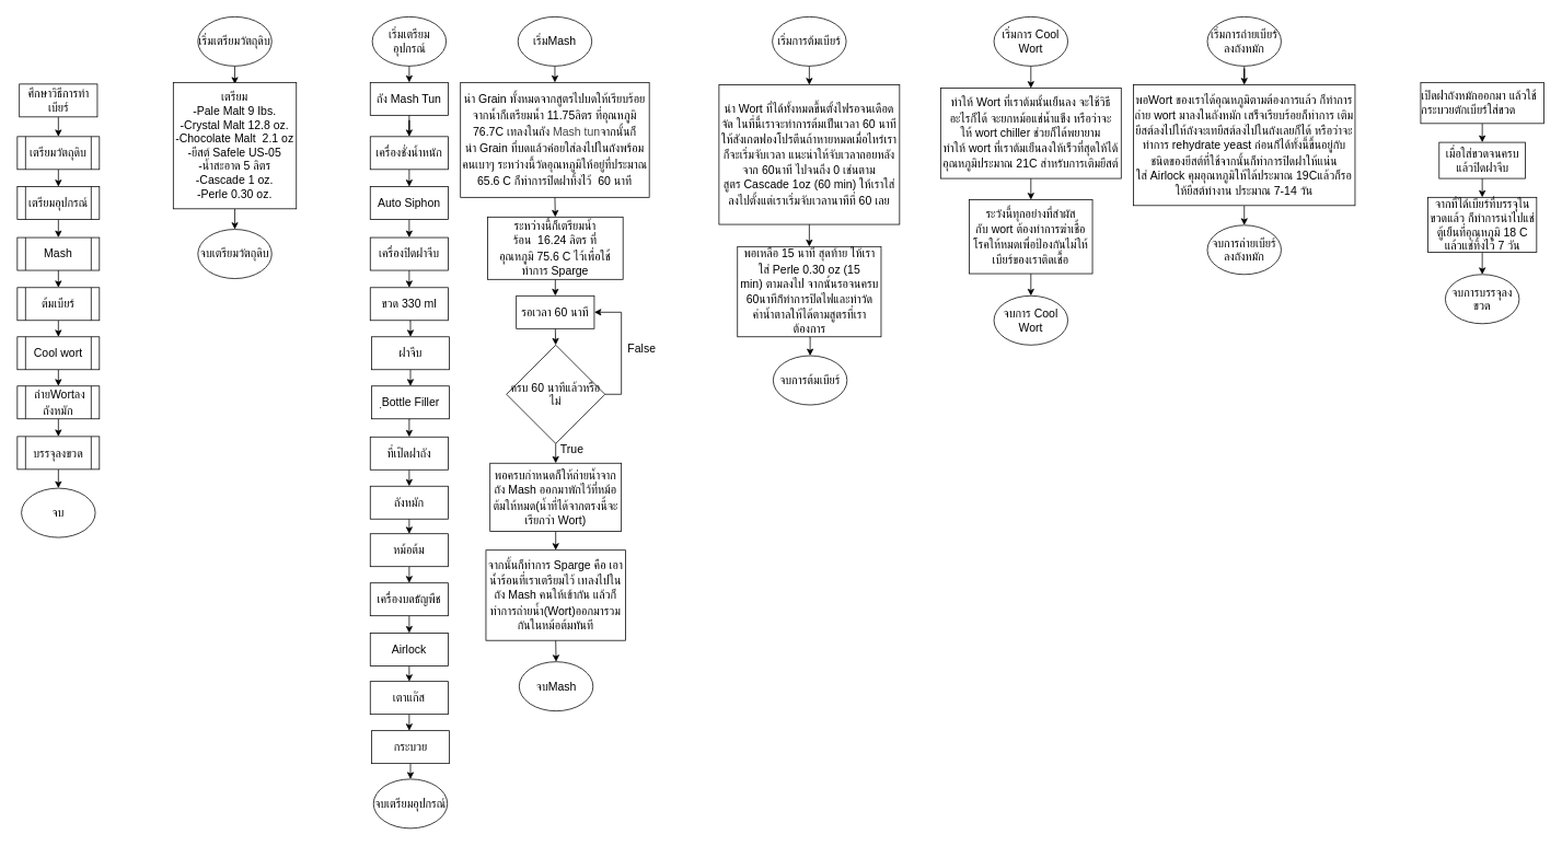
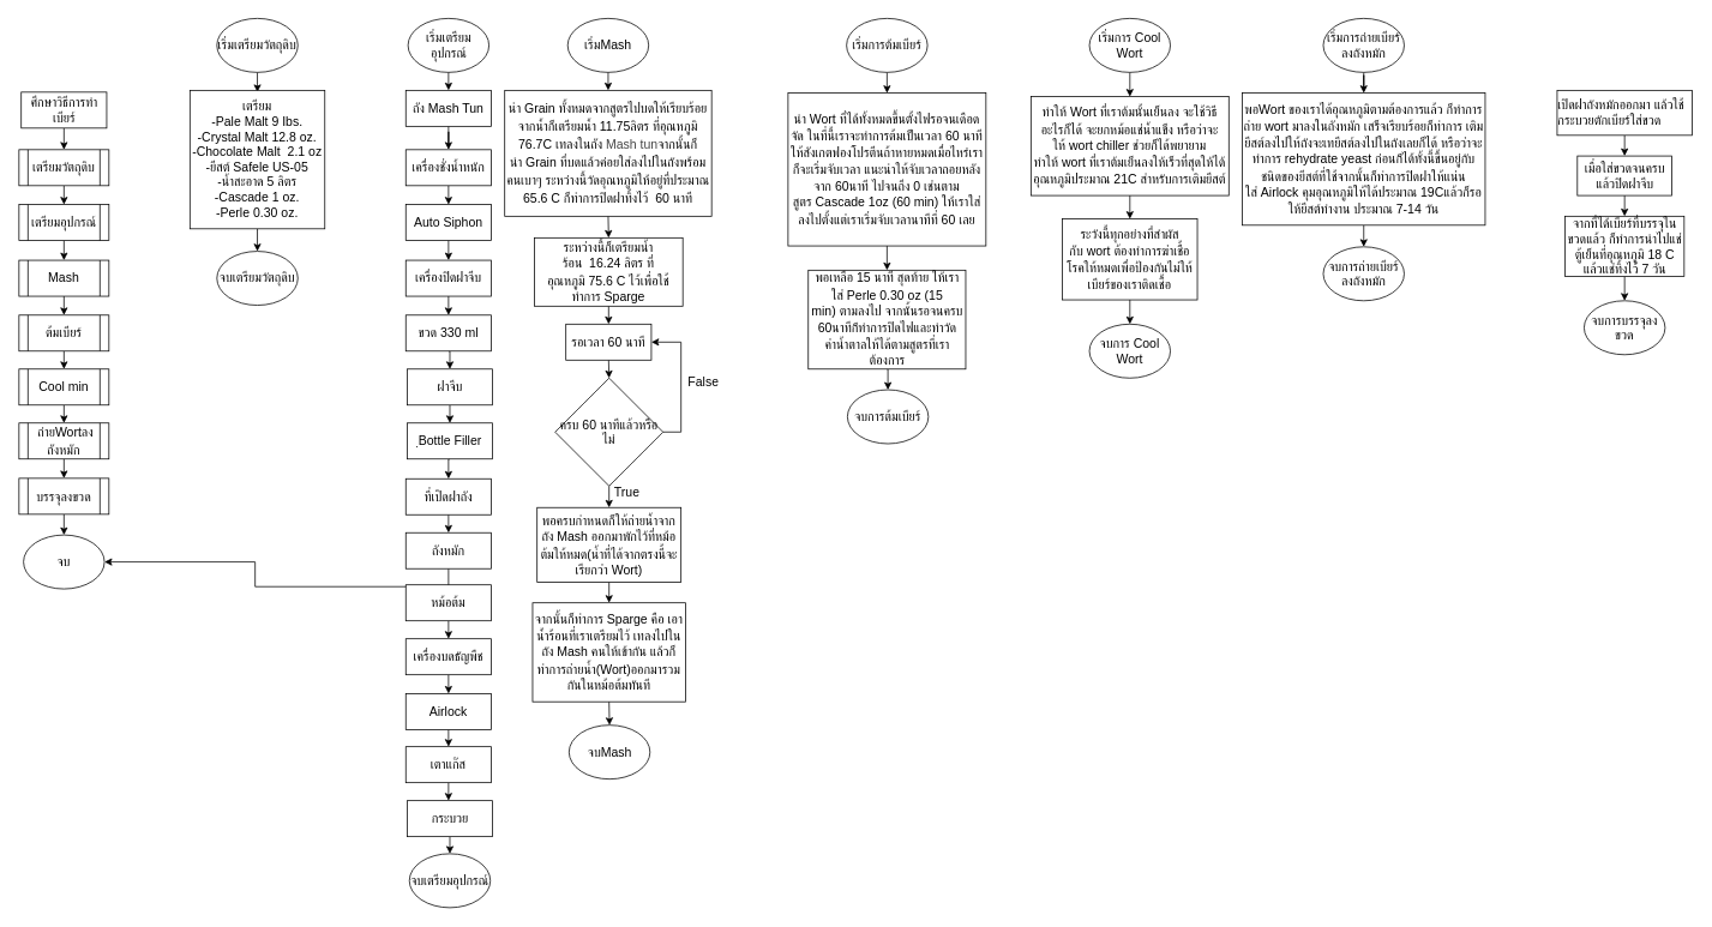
- <mxCell id="17" value="Cool wort" style="shape=process;whiteSpace=wrap;html=1;backgroundOutline=1;fontSize=14;" parent="1" vertex="1"><mxGeometry x="20" y="410" width="100" height="40" as="geometry" /></mxCell>
+ <mxCell id="17" value="Cool min" style="shape=process;whiteSpace=wrap;html=1;backgroundOutline=1;fontSize=14;" parent="1" vertex="1"><mxGeometry x="20" y="410" width="100" height="40" as="geometry" /></mxCell>
- <mxCell id="35" style="edgeStyle=orthogonalEdgeStyle;rounded=0;orthogonalLoop=1;jettySize=auto;html=1;exitX=0.5;exitY=1;exitDx=0;exitDy=0;entryX=0.5;entryY=0;entryDx=0;entryDy=0;fontSize=14;" parent="1" source="36" target="38" edge="1"><mxGeometry relative="1" as="geometry" /></mxCell>
+ <mxCell id="35" style="edgeStyle=orthogonalEdgeStyle;rounded=0;orthogonalLoop=1;jettySize=auto;html=1;exitX=0.5;exitY=1;exitDx=0;exitDy=0;fontSize=14;" parent="1" source="36" target="20" edge="1"><mxGeometry relative="1" as="geometry" /></mxCell>
